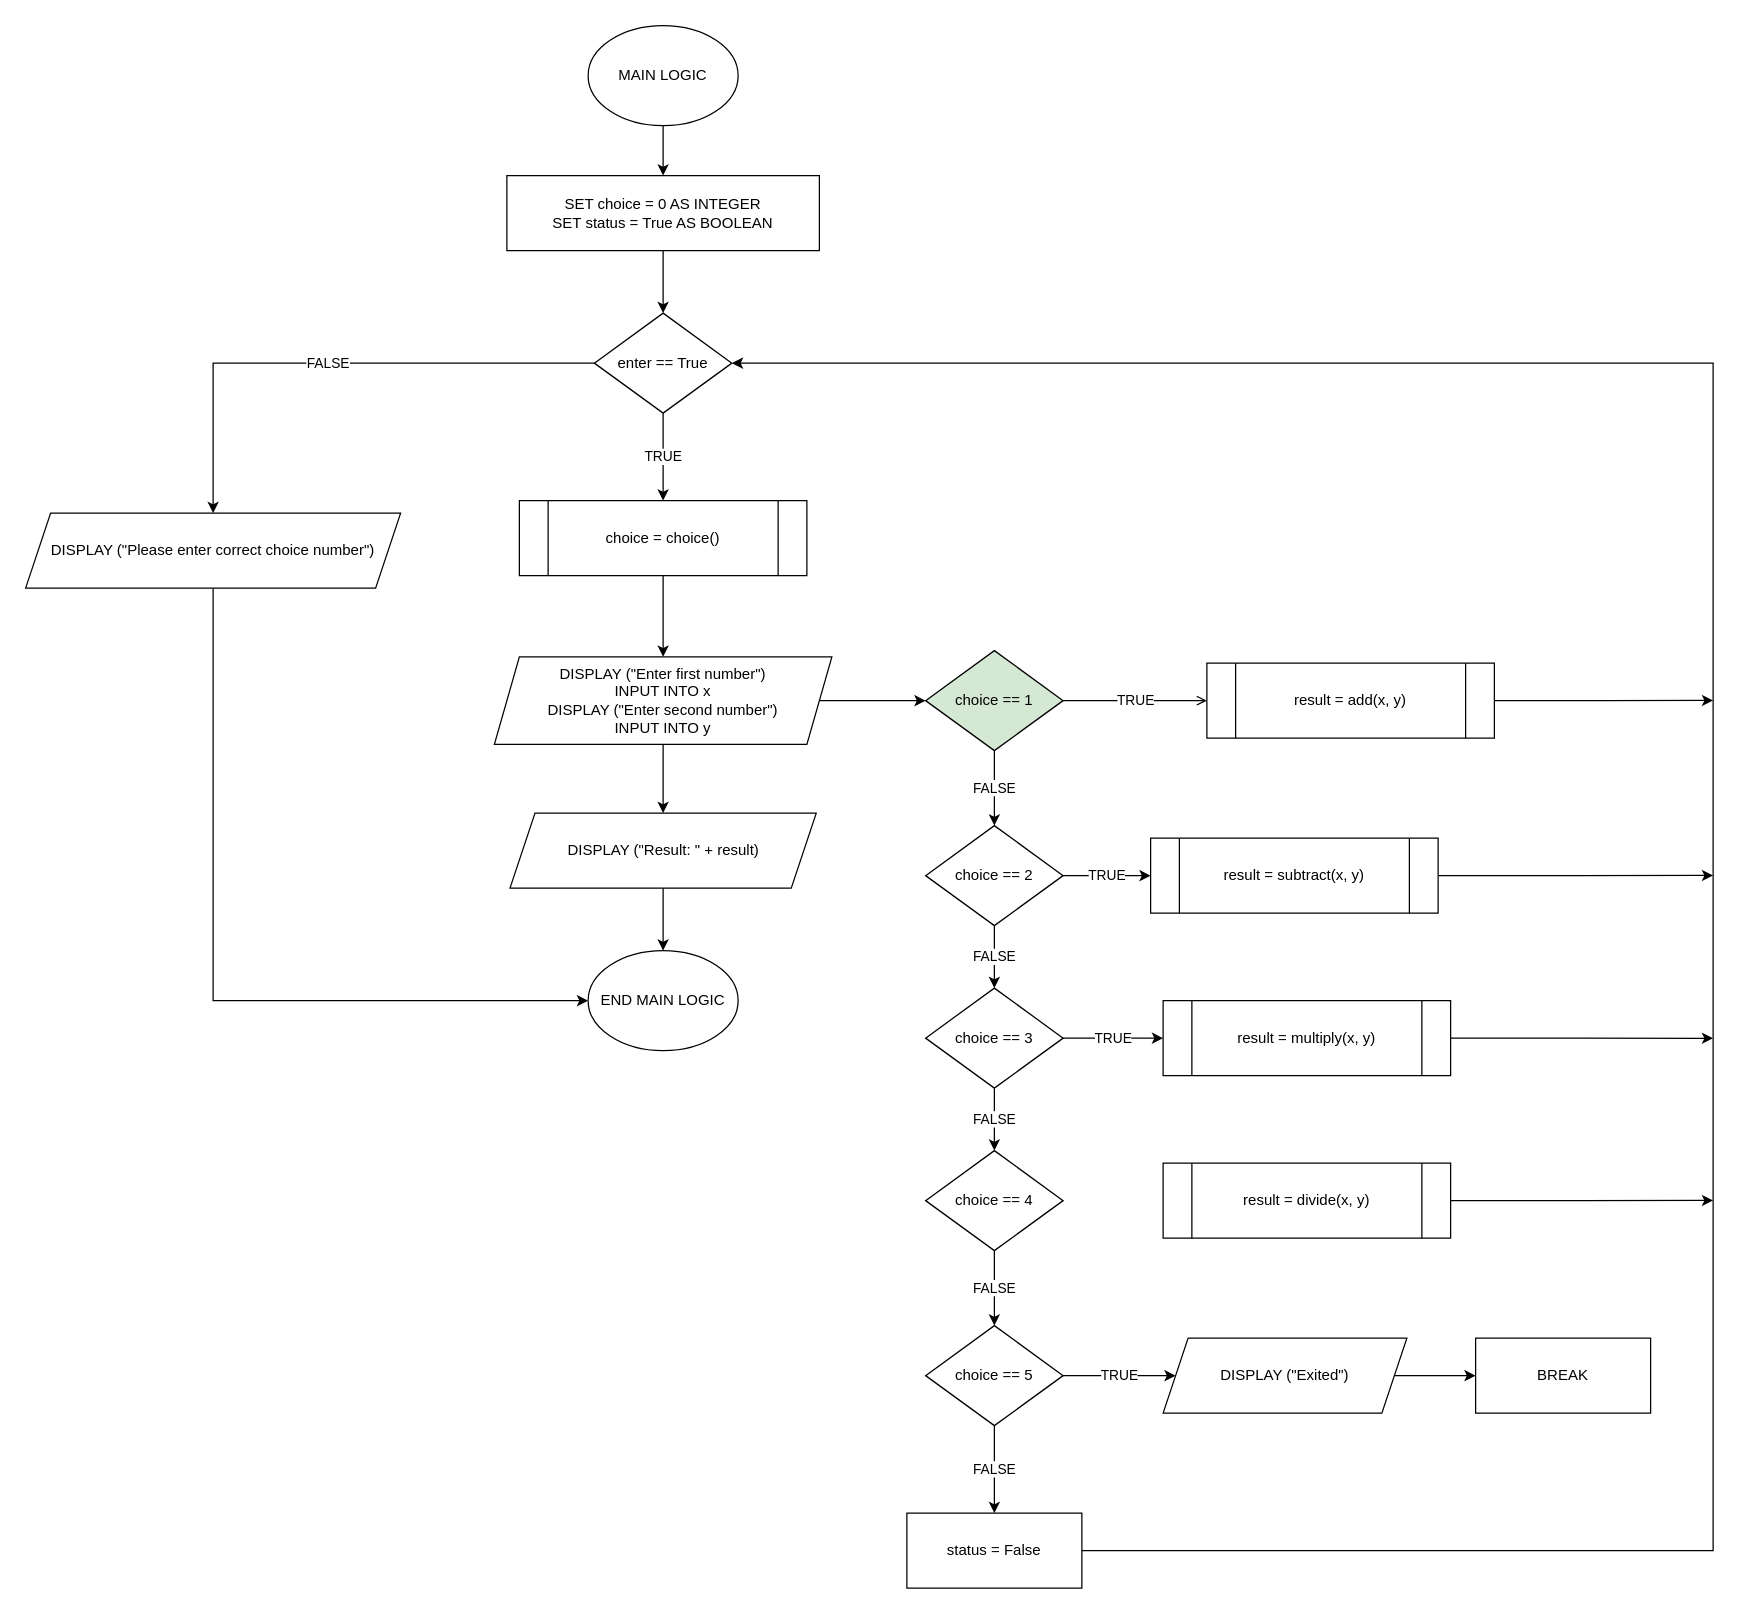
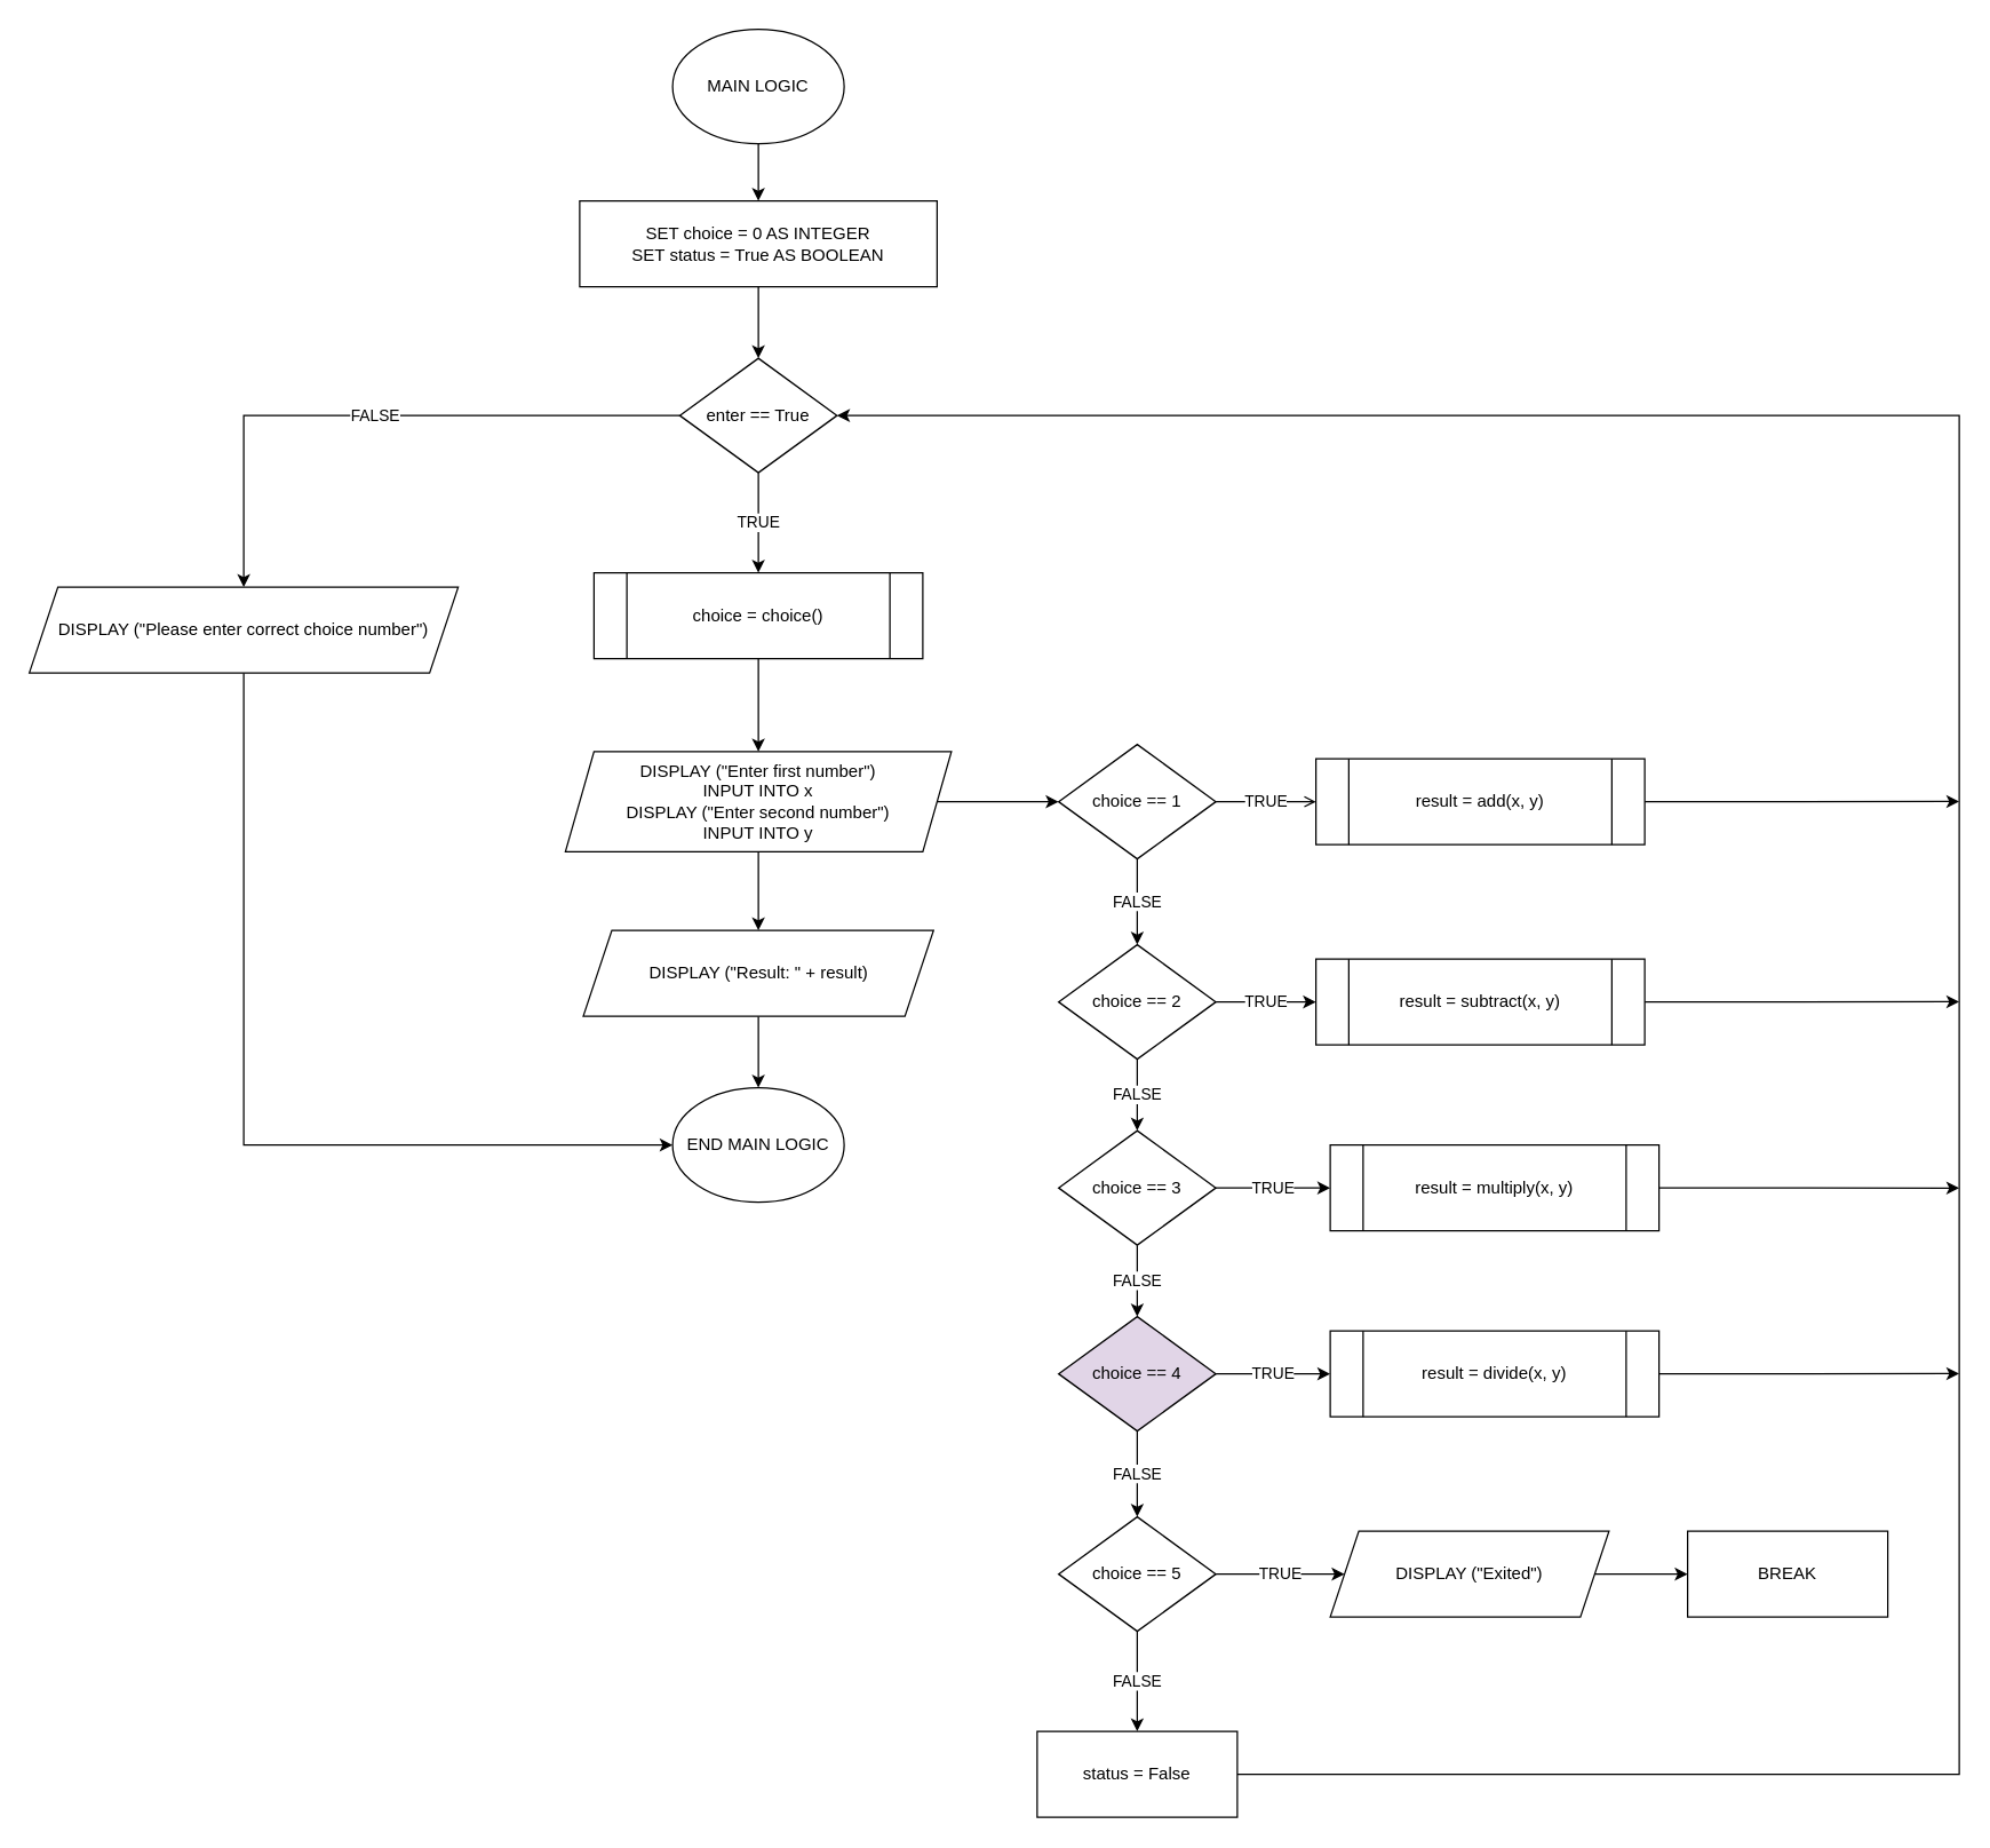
- <mxCell id="13" value="choice == 1" style="rhombus;whiteSpace=wrap;html=1;fillColor=#d5e8d4;" vertex="1" parent="1"><mxGeometry x="740" y="520" width="110" height="80" as="geometry" /></mxCell>
+ <mxCell id="13" value="choice == 1" style="rhombus;whiteSpace=wrap;html=1;" vertex="1" parent="1"><mxGeometry x="740" y="520" width="110" height="80" as="geometry" /></mxCell>
- <mxCell id="15" value="result = add(x, y)" style="shape=process;whiteSpace=wrap;html=1;backgroundOutline=1;" vertex="1" parent="1"><mxGeometry x="965" y="530" width="230" height="60" as="geometry" /></mxCell>
+ <mxCell id="15" value="result = add(x, y)" style="shape=process;whiteSpace=wrap;html=1;backgroundOutline=1;" vertex="1" parent="1"><mxGeometry x="920" y="530" width="230" height="60" as="geometry" /></mxCell>
- <mxCell id="24" value="choice == 4" style="rhombus;whiteSpace=wrap;html=1;" vertex="1" parent="1"><mxGeometry x="740" y="920" width="110" height="80" as="geometry" /></mxCell>
+ <mxCell id="24" value="choice == 4" style="rhombus;whiteSpace=wrap;html=1;fillColor=#e1d5e7;" vertex="1" parent="1"><mxGeometry x="740" y="920" width="110" height="80" as="geometry" /></mxCell>
+ <mxCell id="22" value="TRUE" style="edgeStyle=orthogonalEdgeStyle;rounded=0;orthogonalLoop=1;jettySize=auto;html=1;exitX=1;exitY=0.5;exitDx=0;exitDy=0;entryX=0;entryY=0.5;entryDx=0;entryDy=0;" edge="1" parent="1" source="24" target="30"><mxGeometry relative="1" as="geometry" /></mxCell>
